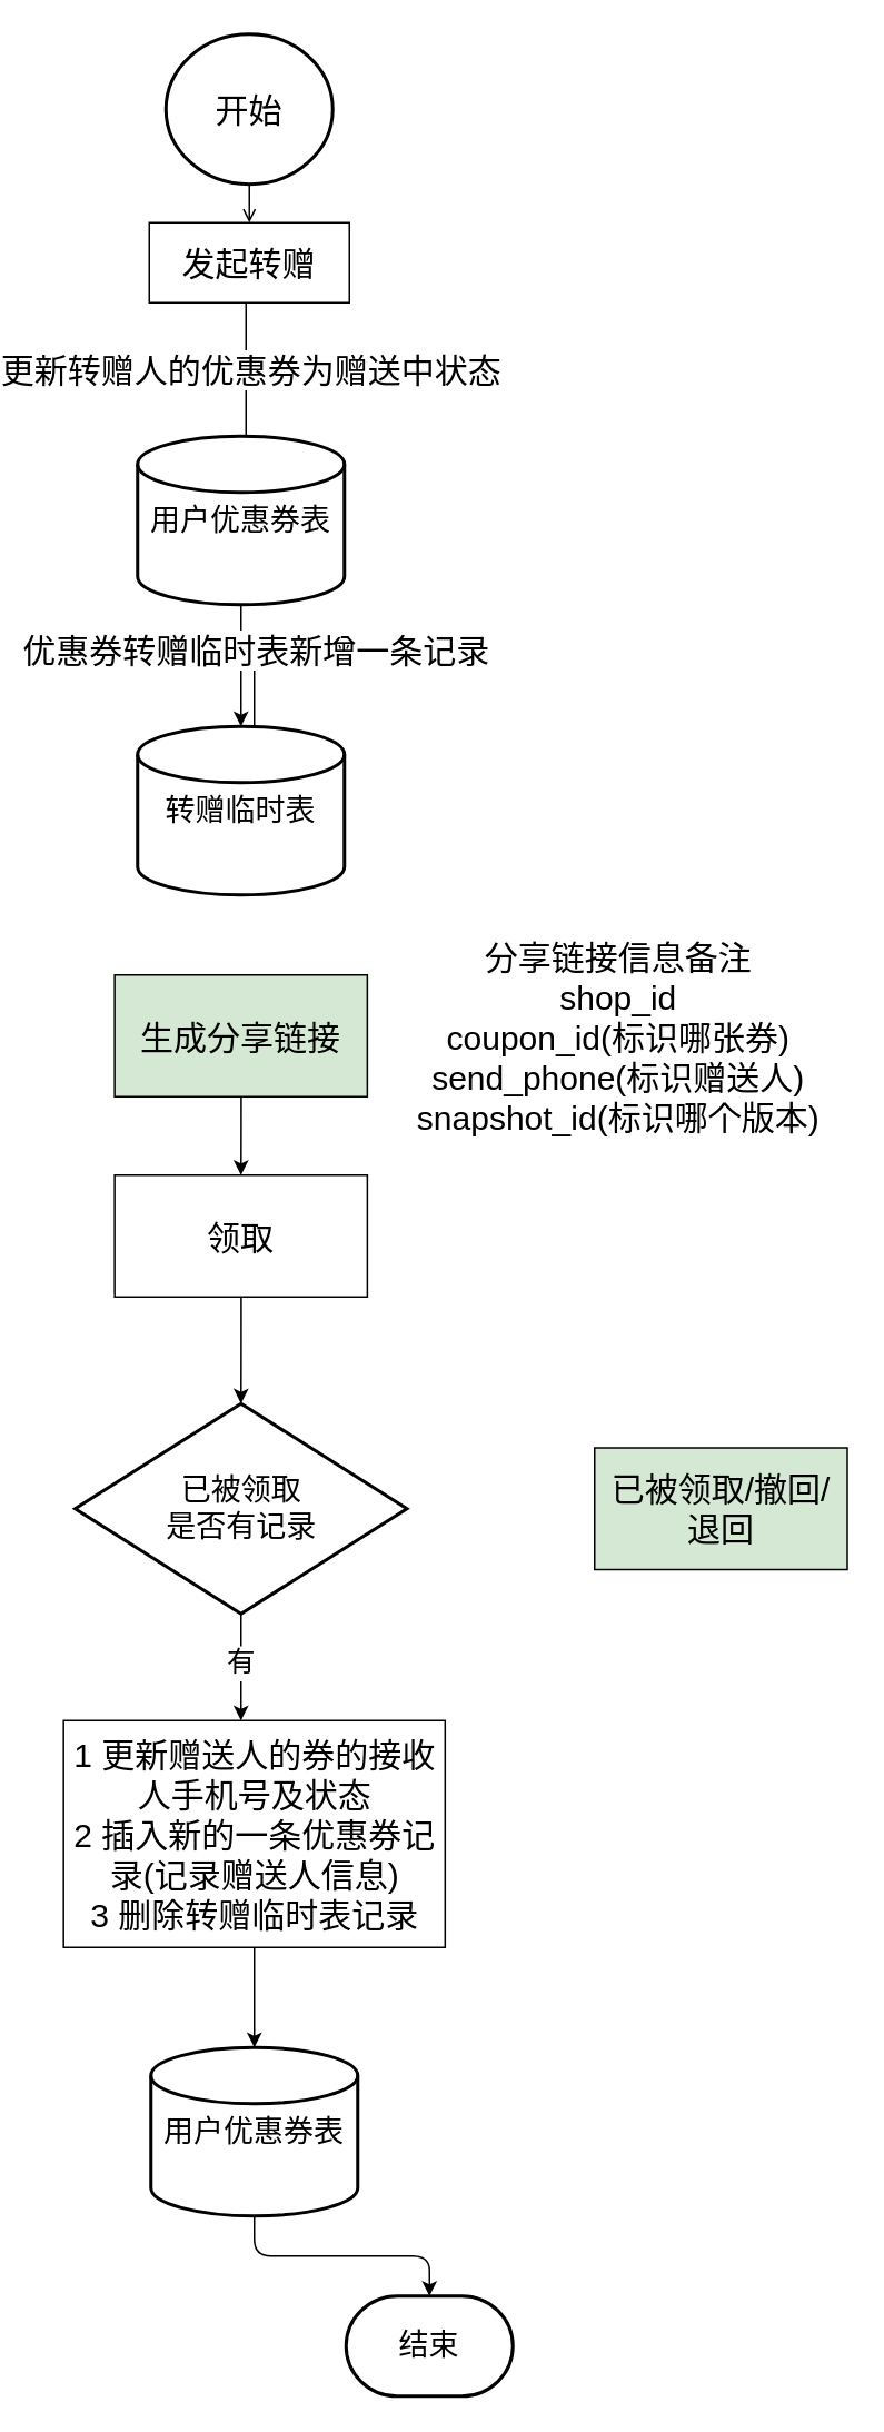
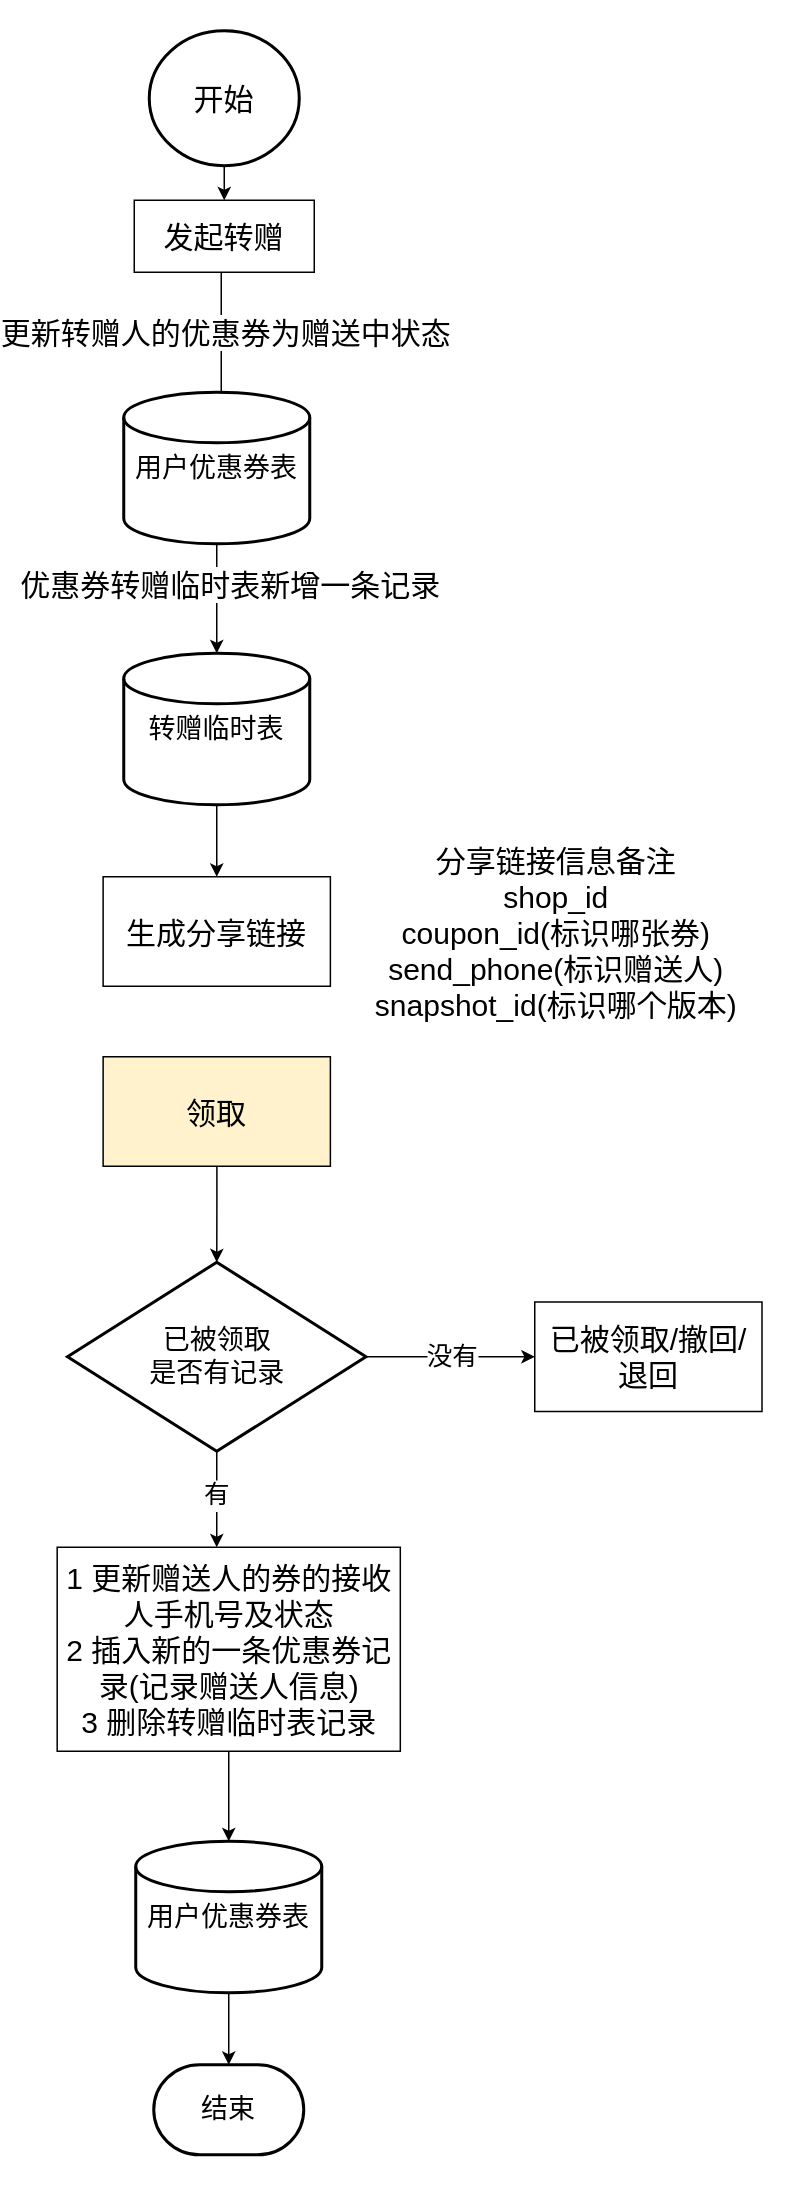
- <mxCell id="2" style="edgeStyle=orthogonalEdgeStyle;rounded=1;orthogonalLoop=1;jettySize=auto;html=1;endArrow=open;" edge="1" parent="1" source="3" target="6"><mxGeometry relative="1" as="geometry" /></mxCell>
+ <mxCell id="2" style="edgeStyle=orthogonalEdgeStyle;rounded=1;orthogonalLoop=1;jettySize=auto;html=1;" edge="1" parent="1" source="3" target="6"><mxGeometry relative="1" as="geometry" /></mxCell>
- <mxCell id="18" style="edgeStyle=orthogonalEdgeStyle;rounded=1;orthogonalLoop=1;jettySize=auto;html=1;" edge="1" parent="1" source="19" target="20"><mxGeometry relative="1" as="geometry" /></mxCell>
+ <mxCell id="18" style="edgeStyle=orthogonalEdgeStyle;rounded=1;orthogonalLoop=1;jettySize=auto;html=1;entryX=0.5;entryY=0;entryDx=0;entryDy=0;" edge="1" parent="1" source="19" target="10"><mxGeometry relative="1" as="geometry" /></mxCell>
- <mxCell id="10" value="生成分享链接" style="rounded=0;whiteSpace=wrap;html=1;fontSize=20;fillColor=#d5e8d4;" vertex="1" parent="1"><mxGeometry x="51.25" y="584" width="151.5" height="73" as="geometry" /></mxCell>
+ <mxCell id="10" value="生成分享链接" style="rounded=0;whiteSpace=wrap;html=1;fontSize=20;" vertex="1" parent="1"><mxGeometry x="51.25" y="584" width="151.5" height="73" as="geometry" /></mxCell>
- <mxCell id="9" style="edgeStyle=orthogonalEdgeStyle;rounded=1;orthogonalLoop=1;jettySize=auto;html=1;entryX=0.5;entryY=0;entryDx=0;entryDy=0;" edge="1" parent="1" source="10" target="13"><mxGeometry relative="1" as="geometry" /></mxCell>
- <mxCell id="13" value="领取" style="rounded=0;whiteSpace=wrap;html=1;fontSize=20;" vertex="1" parent="1"><mxGeometry x="51.25" y="704" width="151.5" height="73" as="geometry" /></mxCell>
+ <mxCell id="13" value="领取" style="rounded=0;whiteSpace=wrap;html=1;fontSize=20;fillColor=#fff2cc;" vertex="1" parent="1"><mxGeometry x="51.25" y="704" width="151.5" height="73" as="geometry" /></mxCell>
+ <mxCell id="14" style="edgeStyle=orthogonalEdgeStyle;rounded=1;orthogonalLoop=1;jettySize=auto;html=1;" edge="1" parent="1" source="17" target="21"><mxGeometry relative="1" as="geometry" /></mxCell>
+ <mxCell id="15" value="没有" style="edgeLabel;html=1;align=center;verticalAlign=middle;resizable=0;points=[];fontSize=17;" vertex="1" connectable="0" parent="14"><mxGeometry x="0.164" y="-1" relative="1" as="geometry"><mxPoint x="-8" y="-1" as="offset" /></mxGeometry></mxCell>
- <mxCell id="21" value="已被领取/撤回/退回" style="rounded=0;whiteSpace=wrap;html=1;fontSize=20;fillColor=#d5e8d4;" vertex="1" parent="1"><mxGeometry x="339" y="867.5" width="151.5" height="73" as="geometry" /></mxCell>
+ <mxCell id="21" value="已被领取/撤回/退回" style="rounded=0;whiteSpace=wrap;html=1;fontSize=20;" vertex="1" parent="1"><mxGeometry x="339" y="867.5" width="151.5" height="73" as="geometry" /></mxCell>
- <mxCell id="27" value="结束" style="strokeWidth=2;html=1;shape=mxgraph.flowchart.terminator;whiteSpace=wrap;rounded=1;fontSize=18;" vertex="1" parent="1"><mxGeometry x="190" y="1376" width="100" height="60" as="geometry" /></mxCell>
+ <mxCell id="27" value="结束" style="strokeWidth=2;html=1;shape=mxgraph.flowchart.terminator;whiteSpace=wrap;rounded=1;fontSize=18;" vertex="1" parent="1"><mxGeometry x="85" y="1376" width="100" height="60" as="geometry" /></mxCell>
